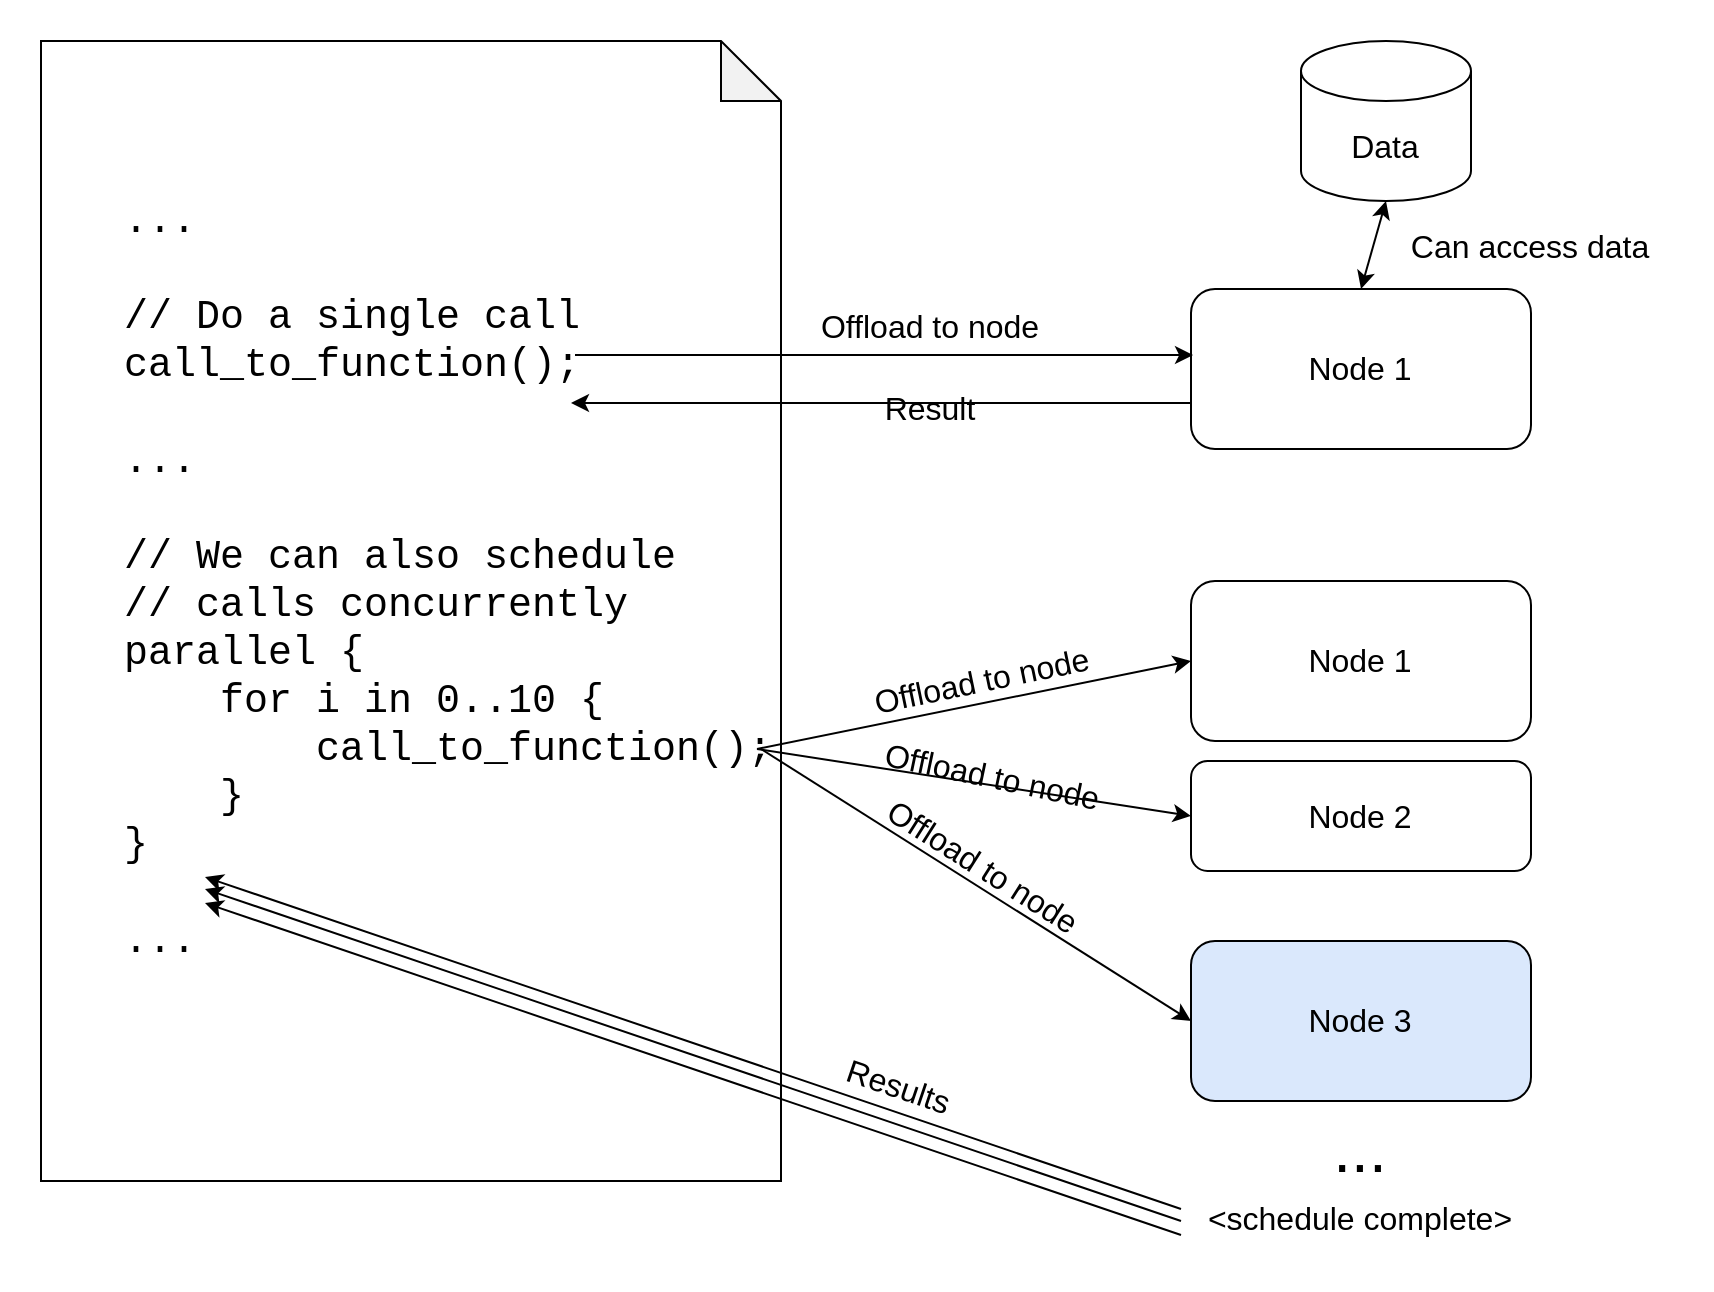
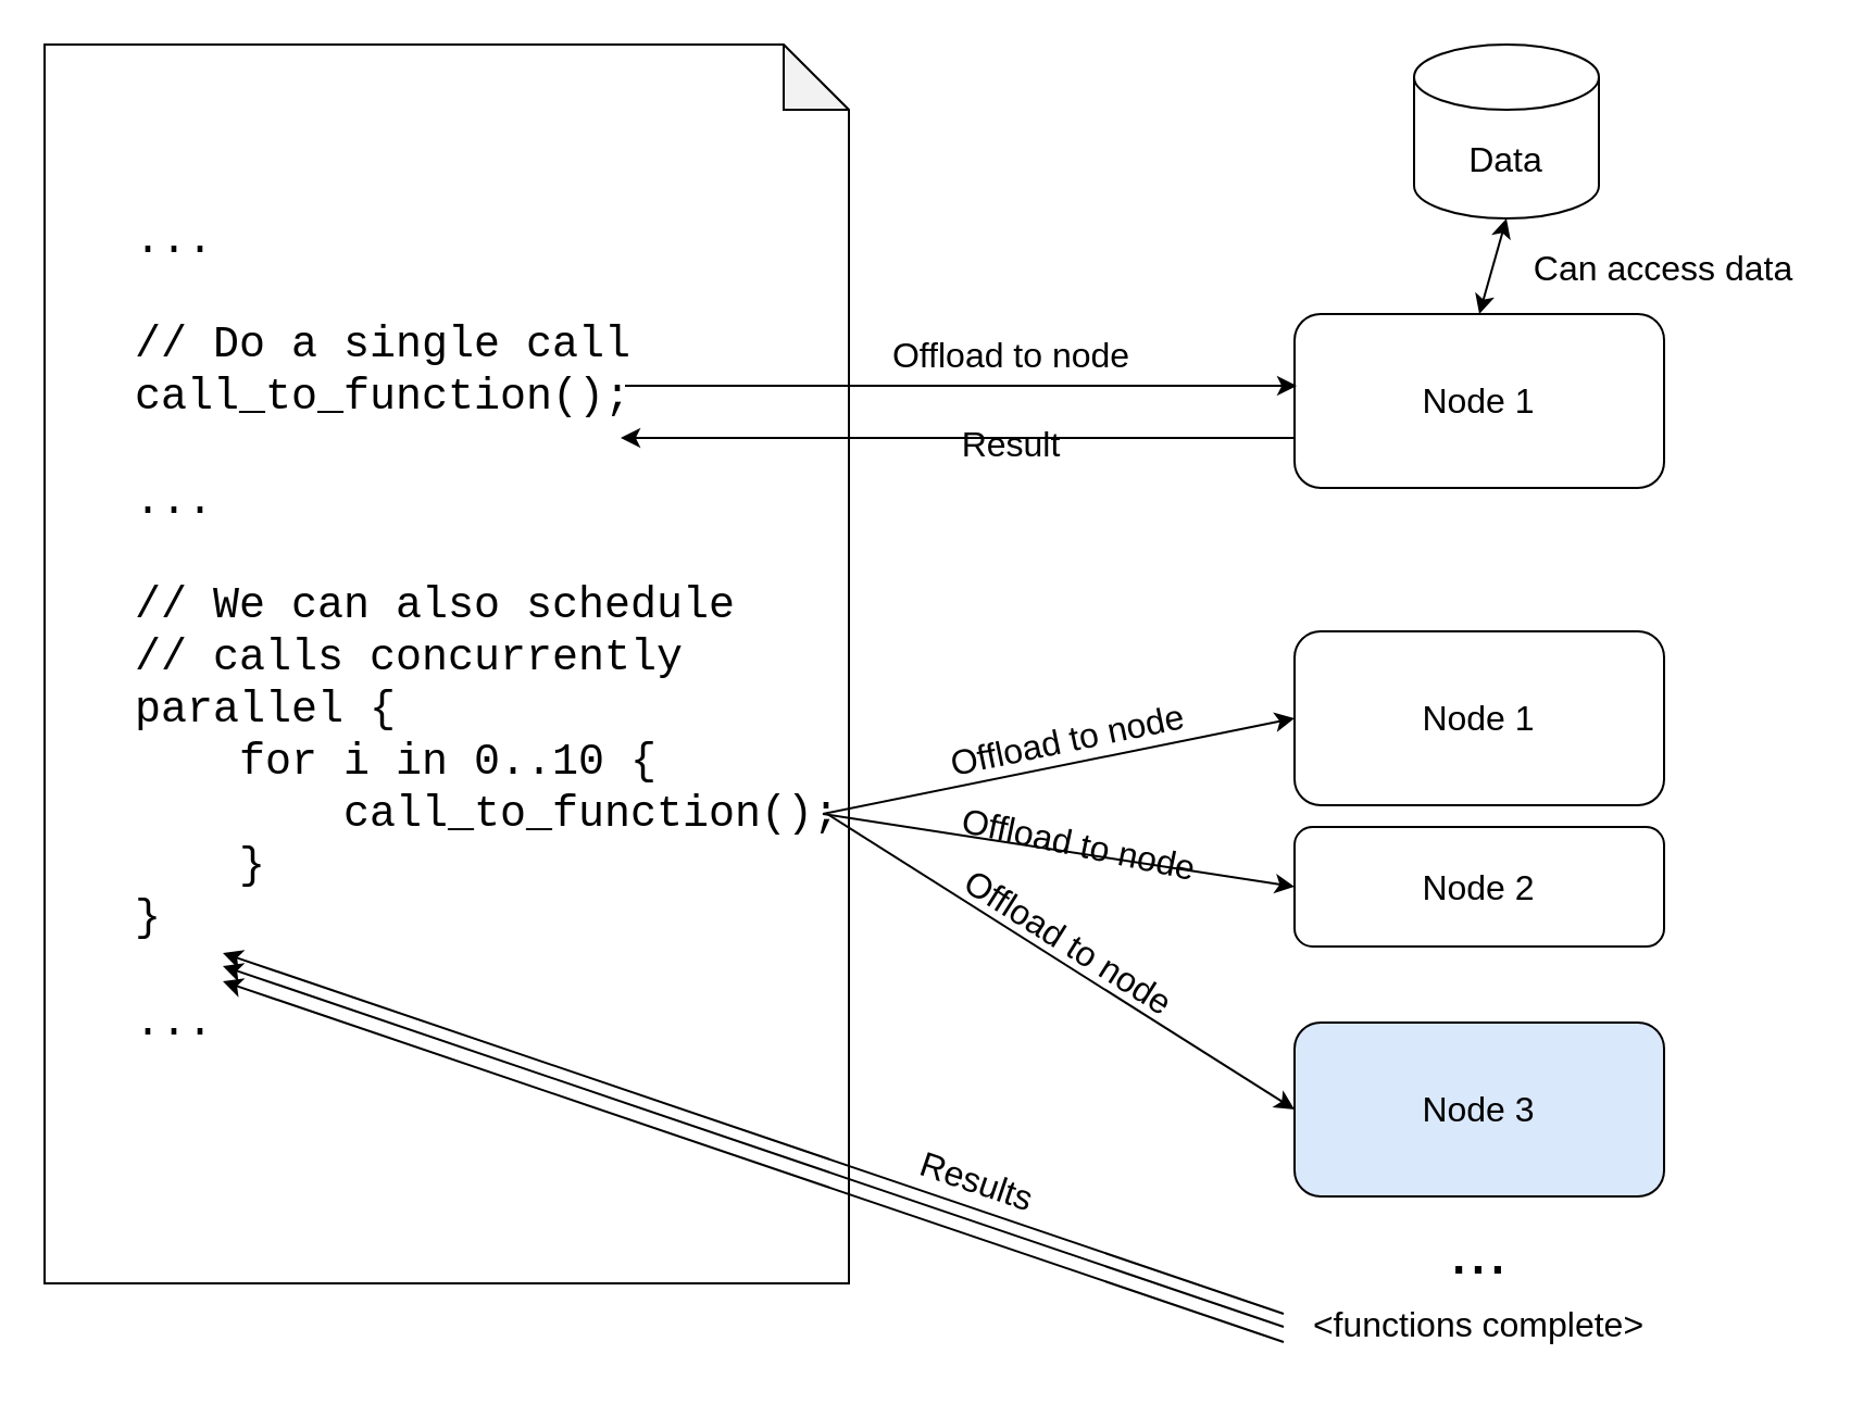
- <mxCell id="25" value="&amp;lt;schedule complete&amp;gt;" style="text;html=1;strokeColor=none;fillColor=none;align=center;verticalAlign=middle;whiteSpace=wrap;rounded=0;fontFamily=Helvetica;fontSize=16;" parent="1" vertex="1"><mxGeometry x="595" y="594" width="170" height="30" as="geometry" /></mxCell>
+ <mxCell id="25" value="&amp;lt;functions complete&amp;gt;" style="text;html=1;strokeColor=none;fillColor=none;align=center;verticalAlign=middle;whiteSpace=wrap;rounded=0;fontFamily=Helvetica;fontSize=16;" parent="1" vertex="1"><mxGeometry x="595" y="594" width="170" height="30" as="geometry" /></mxCell>
